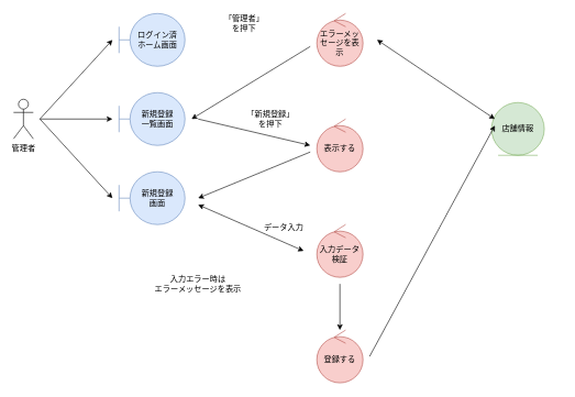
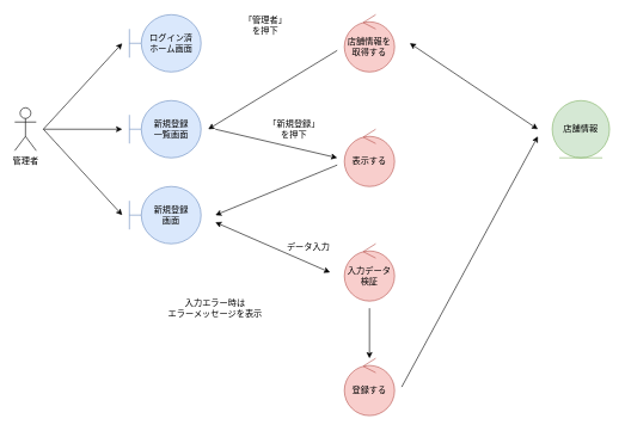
- <mxCell id="4" value="エラーメッセージを表示" style="ellipse;shape=umlControl;whiteSpace=wrap;html=1;fillColor=#f8cecc;strokeColor=#b85450;" parent="1" vertex="1"><mxGeometry x="480" y="20" width="70" height="80" as="geometry" /></mxCell>
+ <mxCell id="4" value="店舗情報を取得する" style="ellipse;shape=umlControl;whiteSpace=wrap;html=1;fillColor=#f8cecc;strokeColor=#b85450;" parent="1" vertex="1"><mxGeometry x="480" y="20" width="70" height="80" as="geometry" /></mxCell>
- <mxCell id="8" value="店舗情報" style="ellipse;shape=umlEntity;whiteSpace=wrap;html=1;fillColor=#d5e8d4;strokeColor=#82b366;" parent="1" vertex="1"><mxGeometry x="745" y="155" width="80" height="80" as="geometry" /></mxCell>
+ <mxCell id="8" value="店舗情報" style="ellipse;shape=umlEntity;whiteSpace=wrap;html=1;fillColor=#d5e8d4;strokeColor=#82b366;" parent="1" vertex="1"><mxGeometry x="770" y="140" width="80" height="80" as="geometry" /></mxCell>
